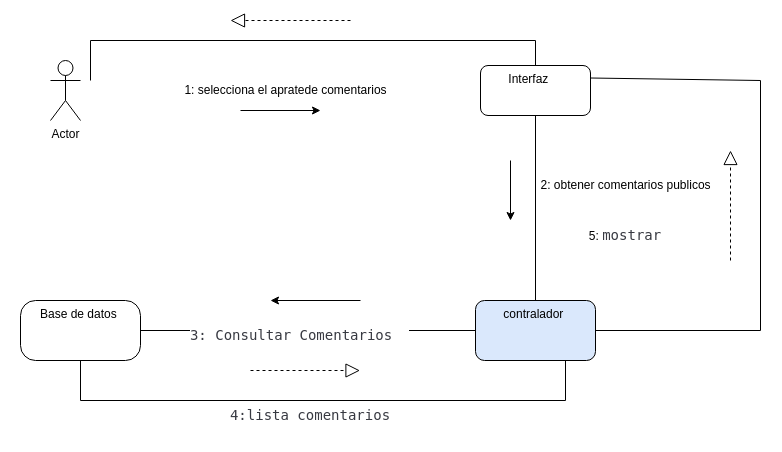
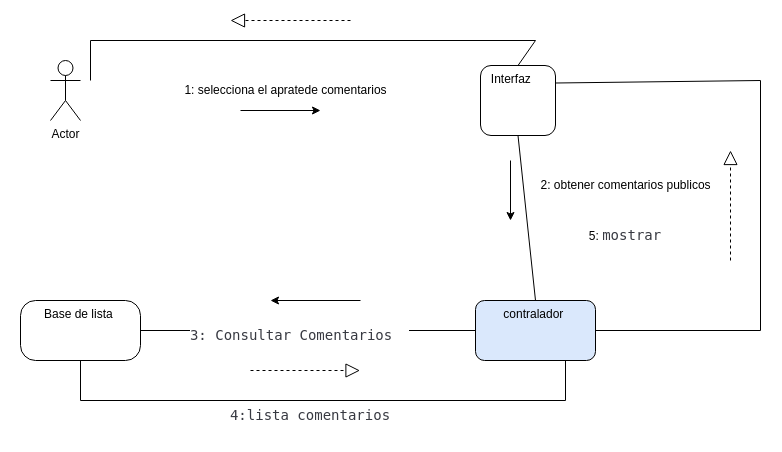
- <mxCell id="3" value="Interfaz&lt;span style=&quot;white-space: pre;&quot;&gt;&#09;&lt;/span&gt;" style="rounded=1;whiteSpace=wrap;html=1;verticalAlign=top;" vertex="1" parent="1"><mxGeometry x="480" y="65" width="110" height="50" as="geometry" /></mxCell>
+ <mxCell id="3" value="Interfaz&lt;span style=&quot;white-space: pre;&quot;&gt;&#09;&lt;/span&gt;" style="rounded=1;whiteSpace=wrap;html=1;verticalAlign=top;" vertex="1" parent="1"><mxGeometry x="480" y="65" width="75" height="70" as="geometry" /></mxCell>
- <mxCell id="6" value="Base de datos&amp;nbsp;" style="whiteSpace=wrap;html=1;verticalAlign=top;rounded=1;arcSize=25;" vertex="1" parent="1"><mxGeometry x="20" y="300" width="120" height="60" as="geometry" /></mxCell>
+ <mxCell id="6" value="Base de lista&amp;nbsp;" style="whiteSpace=wrap;html=1;verticalAlign=top;rounded=1;arcSize=25;" vertex="1" parent="1"><mxGeometry x="20" y="300" width="120" height="60" as="geometry" /></mxCell>
